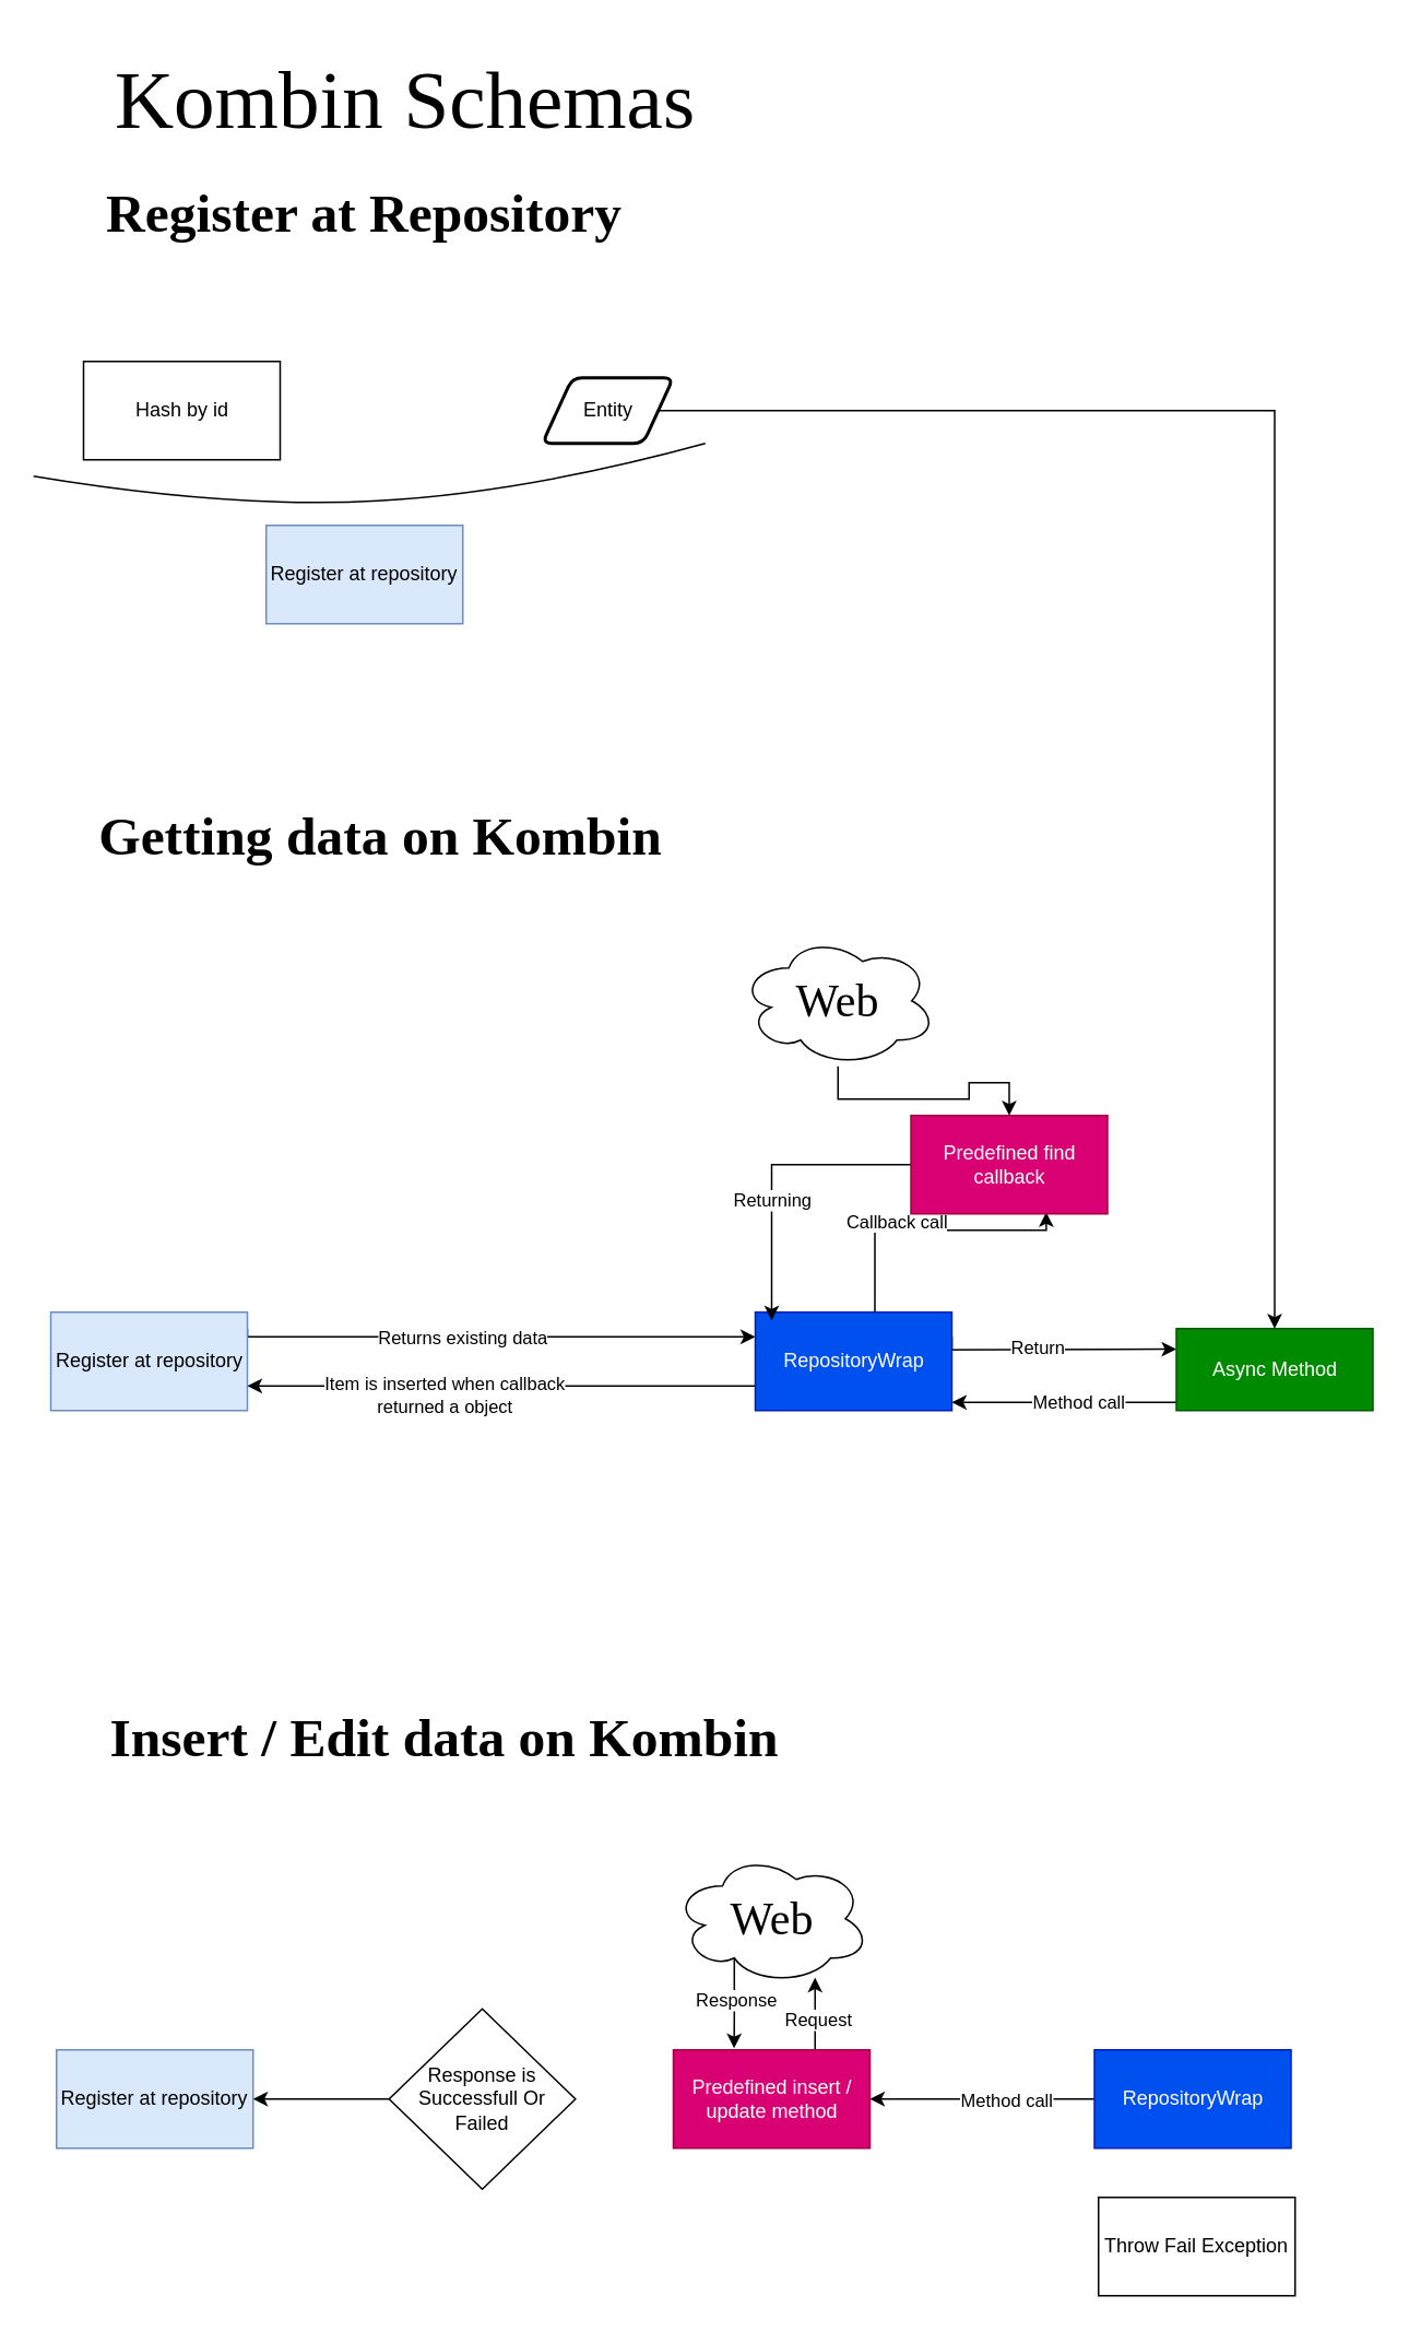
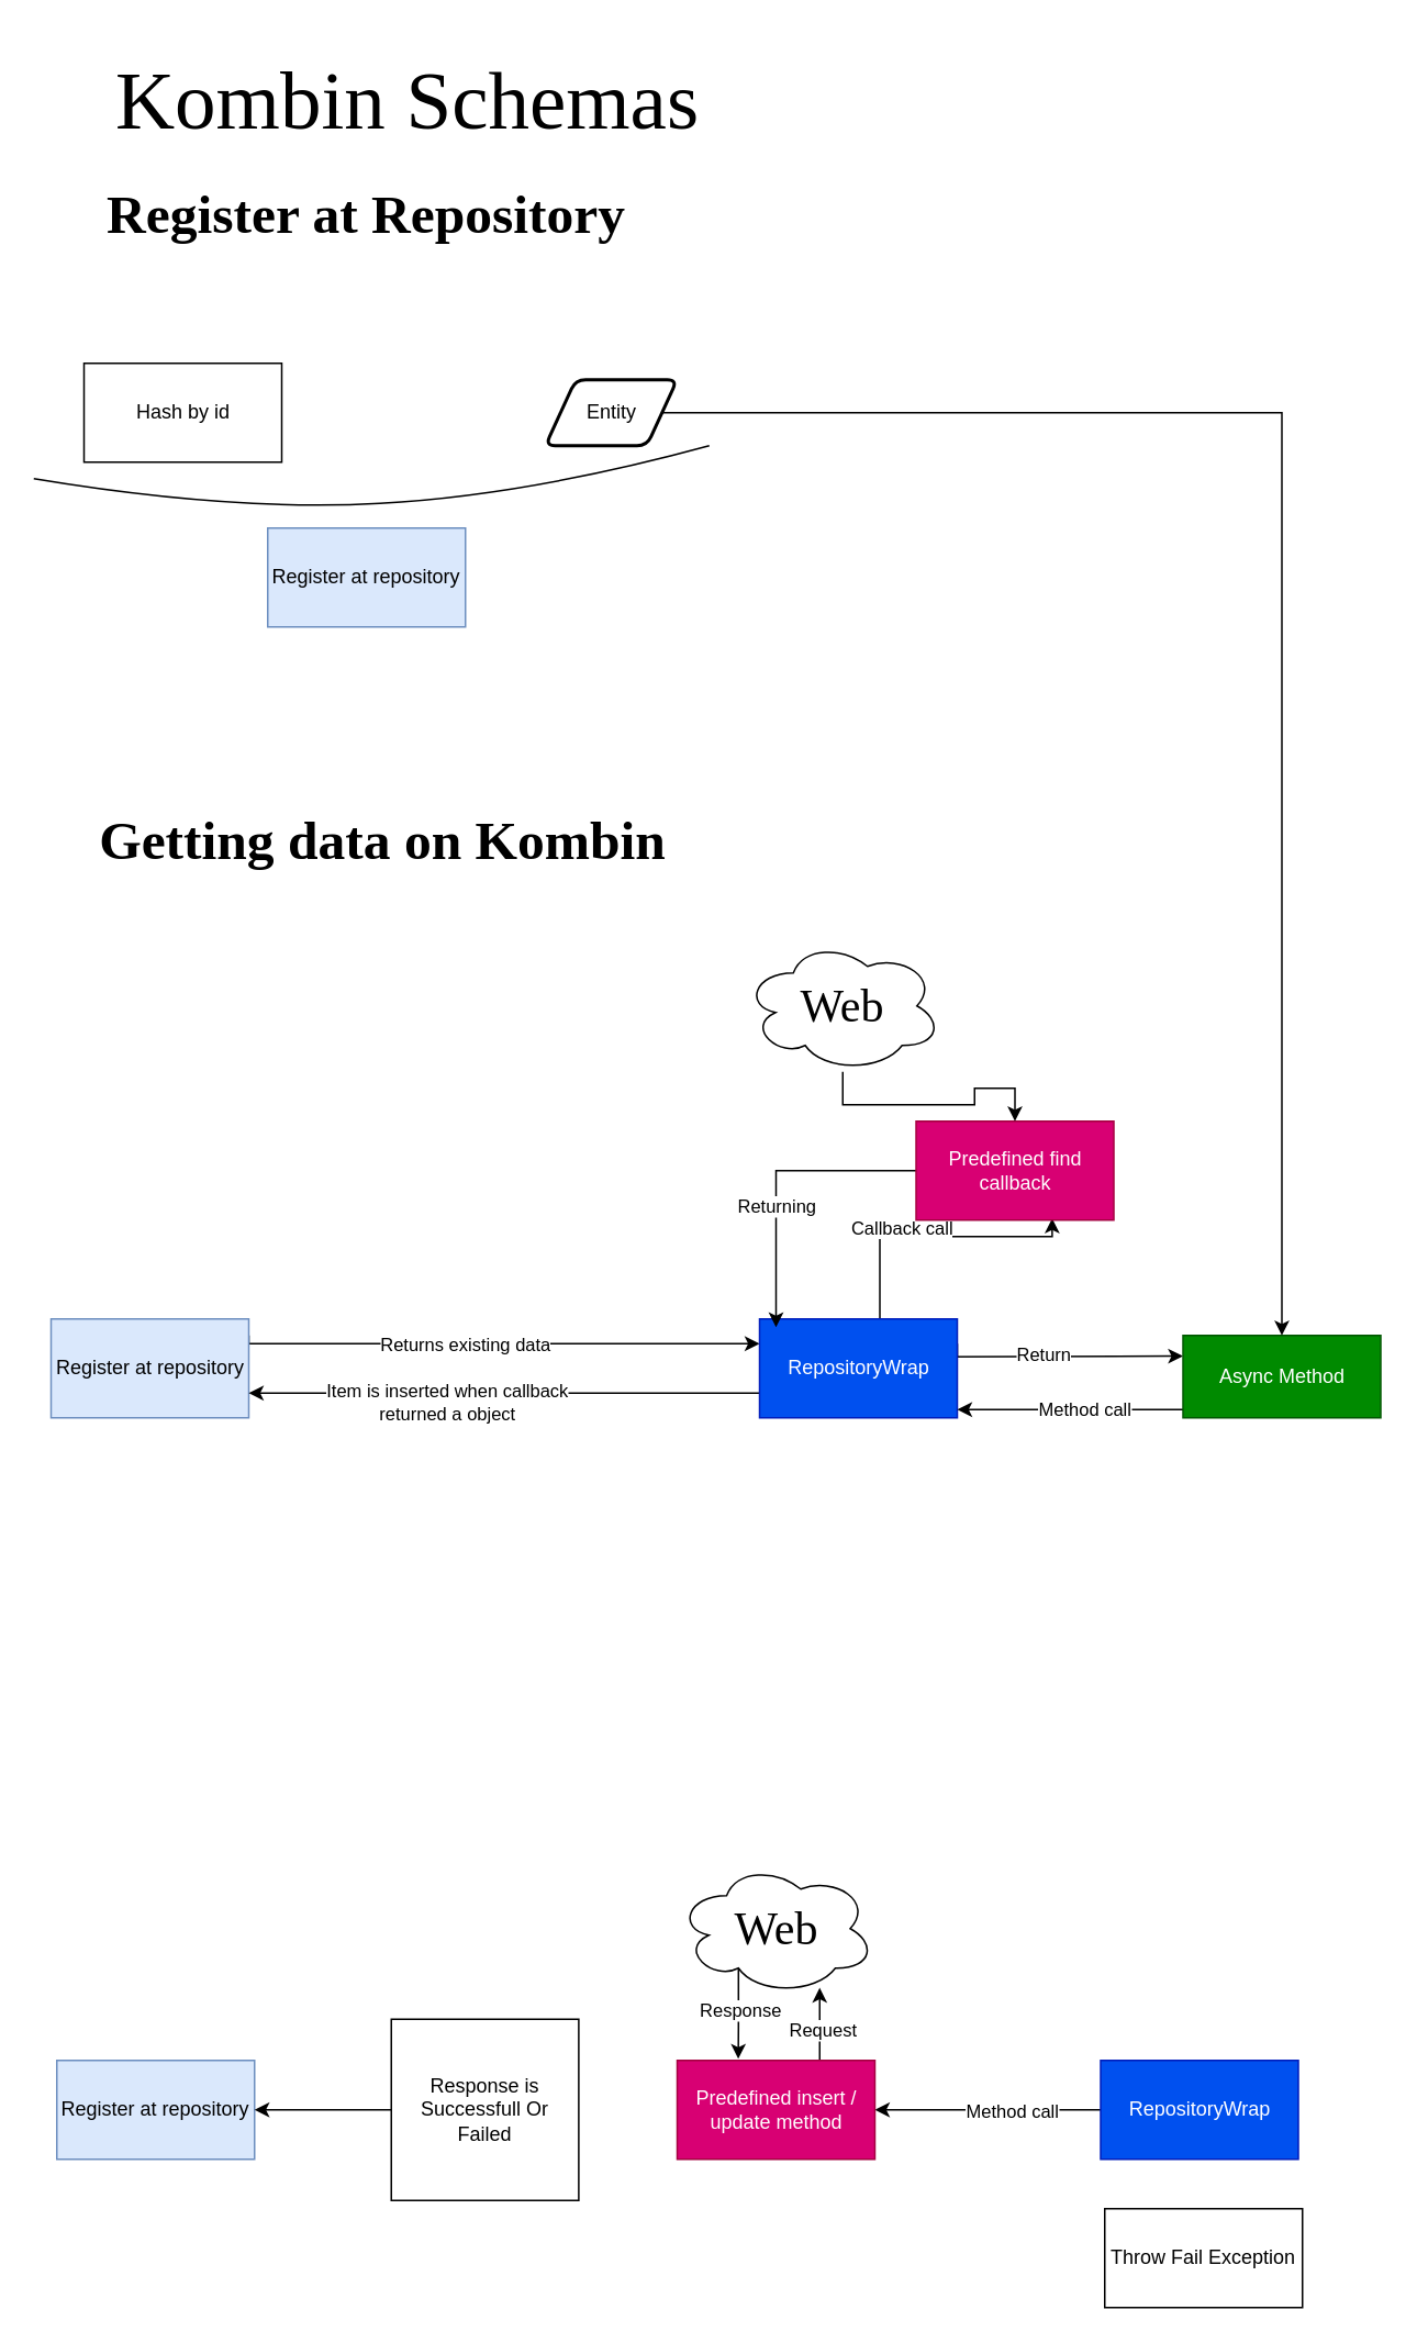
- <mxCell id="21" value="&lt;font style=&quot;font-size: 33px&quot;&gt;&lt;b&gt;Insert / Edit data on Kombin&lt;/b&gt;&lt;/font&gt;" style="text;html=1;strokeColor=none;fillColor=none;align=center;verticalAlign=middle;whiteSpace=wrap;rounded=0;fontFamily=Poppins;" parent="1" vertex="1"><mxGeometry x="34" y="1040" width="473.5" height="40" as="geometry" /></mxCell>
- <mxCell id="34" value="Response is&lt;br&gt;Successfull Or Failed" style="rhombus;whiteSpace=wrap;html=1;" parent="1" vertex="1"><mxGeometry x="237" y="1225" width="113.75" height="110" as="geometry" /></mxCell>
+ <mxCell id="34" value="Response is&lt;br&gt;Successfull Or Failed" style="whiteSpace=wrap;html=1;rounded=0;" parent="1" vertex="1"><mxGeometry x="237" y="1225" width="113.75" height="110" as="geometry" /></mxCell>
